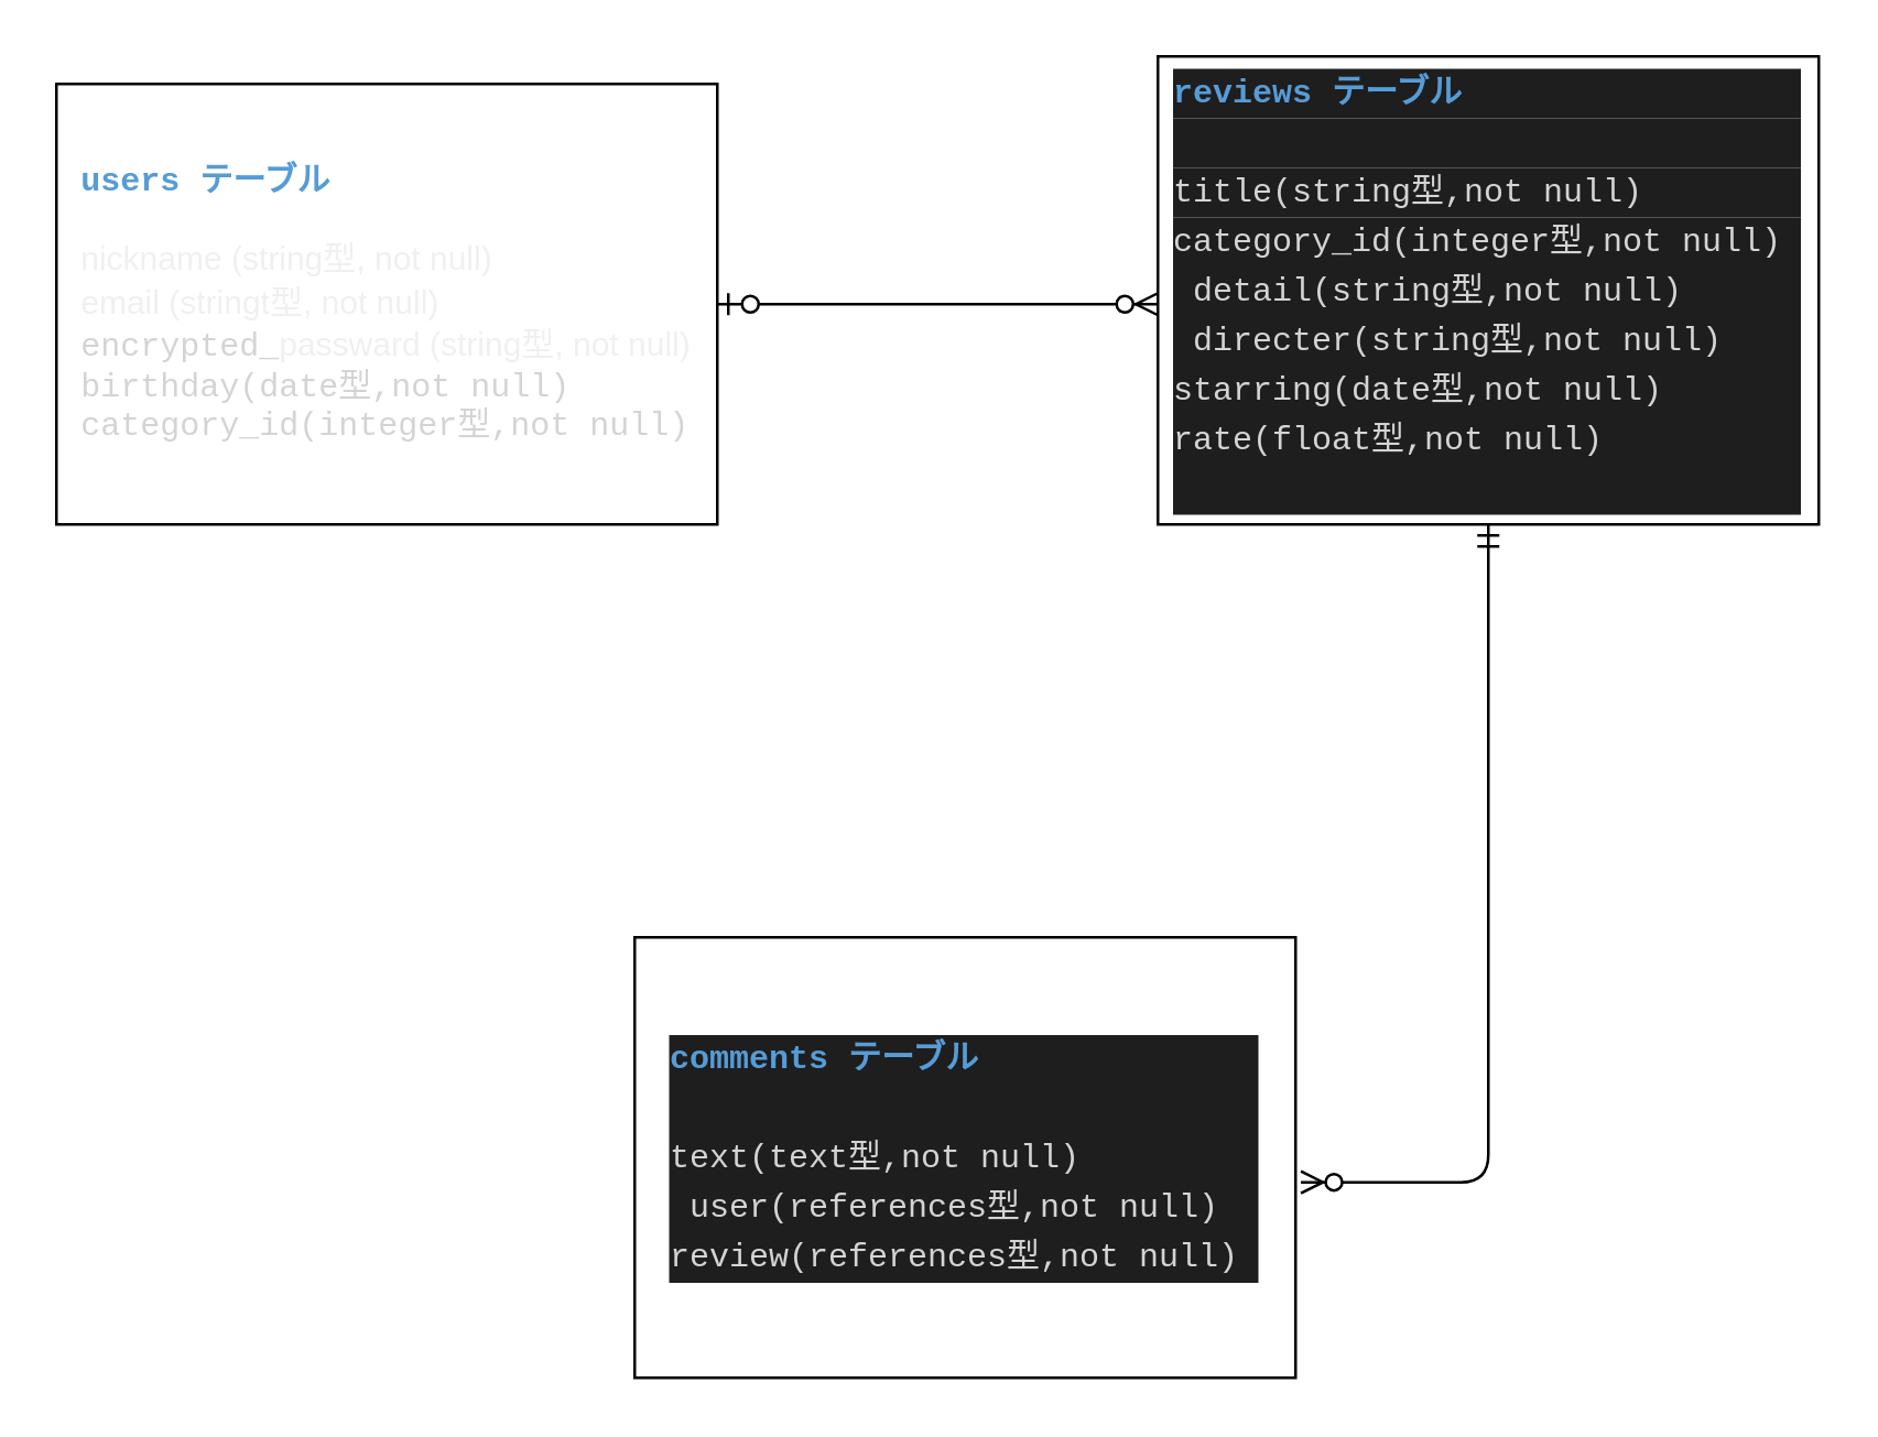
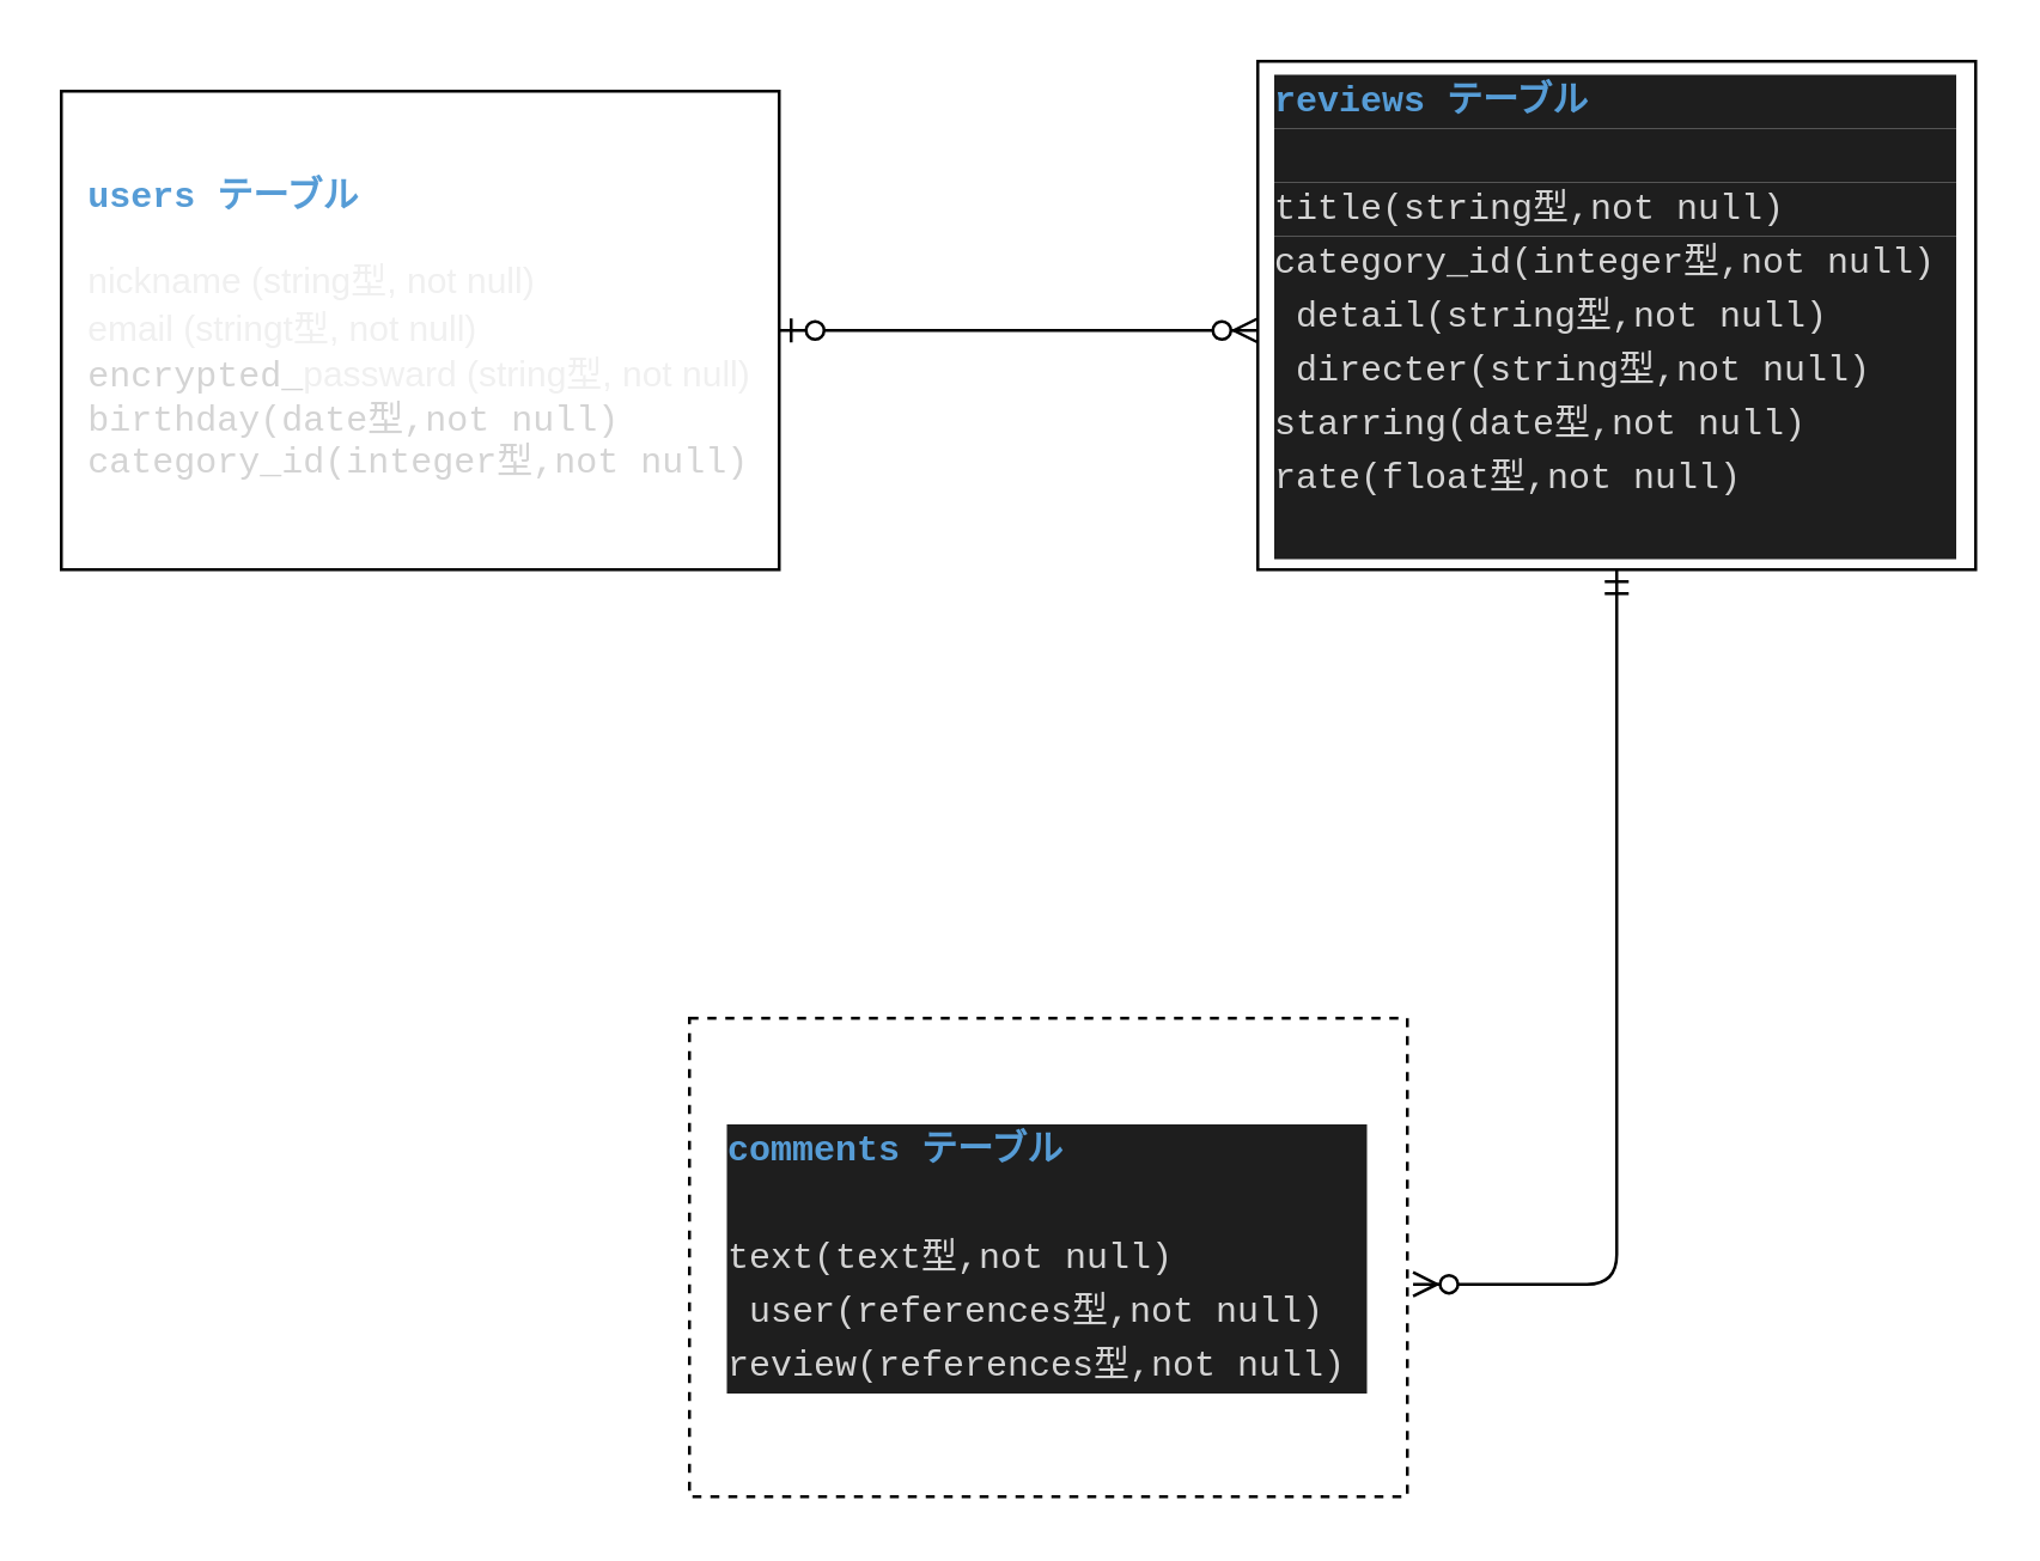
- <mxCell id="4" value="&lt;div style=&quot;text-align: left ; color: rgb(212 , 212 , 212) ; background-color: rgb(30 , 30 , 30) ; font-family: &amp;#34;menlo&amp;#34; , &amp;#34;monaco&amp;#34; , &amp;#34;courier new&amp;#34; , monospace ; line-height: 18px&quot;&gt;&lt;span style=&quot;color: rgb(86 , 156 , 214) ; font-weight: bold&quot;&gt;comments テーブル&lt;/span&gt;&lt;/div&gt;&lt;div style=&quot;text-align: left ; color: rgb(212 , 212 , 212) ; background-color: rgb(30 , 30 , 30) ; font-family: &amp;#34;menlo&amp;#34; , &amp;#34;monaco&amp;#34; , &amp;#34;courier new&amp;#34; , monospace ; line-height: 18px&quot;&gt;&lt;span style=&quot;color: rgb(86 , 156 , 214) ; font-weight: bold&quot;&gt;&lt;br&gt;&lt;/span&gt;&lt;/div&gt;&lt;div style=&quot;text-align: left ; color: rgb(212 , 212 , 212) ; background-color: rgb(30 , 30 , 30) ; font-family: &amp;#34;menlo&amp;#34; , &amp;#34;monaco&amp;#34; , &amp;#34;courier new&amp;#34; , monospace ; line-height: 18px&quot;&gt;&lt;div style=&quot;line-height: 18px&quot;&gt;&lt;div&gt;text(text型,not null)&amp;nbsp;&lt;/div&gt;&lt;div&gt;&amp;nbsp;user(references型,not null)&lt;/div&gt;&lt;div&gt;review(references型,not null)&amp;nbsp;&lt;/div&gt;&lt;/div&gt;&lt;/div&gt;" style="rounded=0;whiteSpace=wrap;html=1;" vertex="1" parent="1"><mxGeometry x="230" y="340" width="240" height="160" as="geometry" /></mxCell>
+ <mxCell id="4" value="&lt;div style=&quot;text-align: left ; color: rgb(212 , 212 , 212) ; background-color: rgb(30 , 30 , 30) ; font-family: &amp;#34;menlo&amp;#34; , &amp;#34;monaco&amp;#34; , &amp;#34;courier new&amp;#34; , monospace ; line-height: 18px&quot;&gt;&lt;span style=&quot;color: rgb(86 , 156 , 214) ; font-weight: bold&quot;&gt;comments テーブル&lt;/span&gt;&lt;/div&gt;&lt;div style=&quot;text-align: left ; color: rgb(212 , 212 , 212) ; background-color: rgb(30 , 30 , 30) ; font-family: &amp;#34;menlo&amp;#34; , &amp;#34;monaco&amp;#34; , &amp;#34;courier new&amp;#34; , monospace ; line-height: 18px&quot;&gt;&lt;span style=&quot;color: rgb(86 , 156 , 214) ; font-weight: bold&quot;&gt;&lt;br&gt;&lt;/span&gt;&lt;/div&gt;&lt;div style=&quot;text-align: left ; color: rgb(212 , 212 , 212) ; background-color: rgb(30 , 30 , 30) ; font-family: &amp;#34;menlo&amp;#34; , &amp;#34;monaco&amp;#34; , &amp;#34;courier new&amp;#34; , monospace ; line-height: 18px&quot;&gt;&lt;div style=&quot;line-height: 18px&quot;&gt;&lt;div&gt;text(text型,not null)&amp;nbsp;&lt;/div&gt;&lt;div&gt;&amp;nbsp;user(references型,not null)&lt;/div&gt;&lt;div&gt;review(references型,not null)&amp;nbsp;&lt;/div&gt;&lt;/div&gt;&lt;/div&gt;" style="rounded=0;whiteSpace=wrap;html=1;dashed=1;" vertex="1" parent="1"><mxGeometry x="230" y="340" width="240" height="160" as="geometry" /></mxCell>
